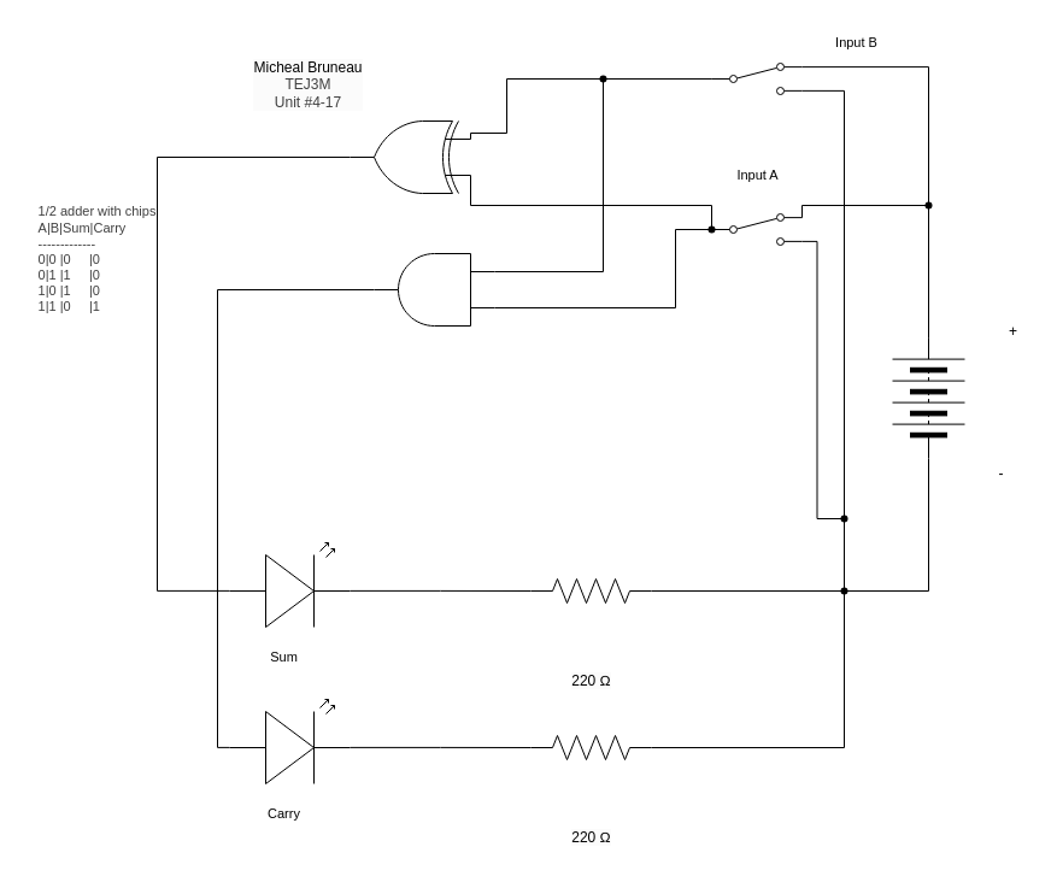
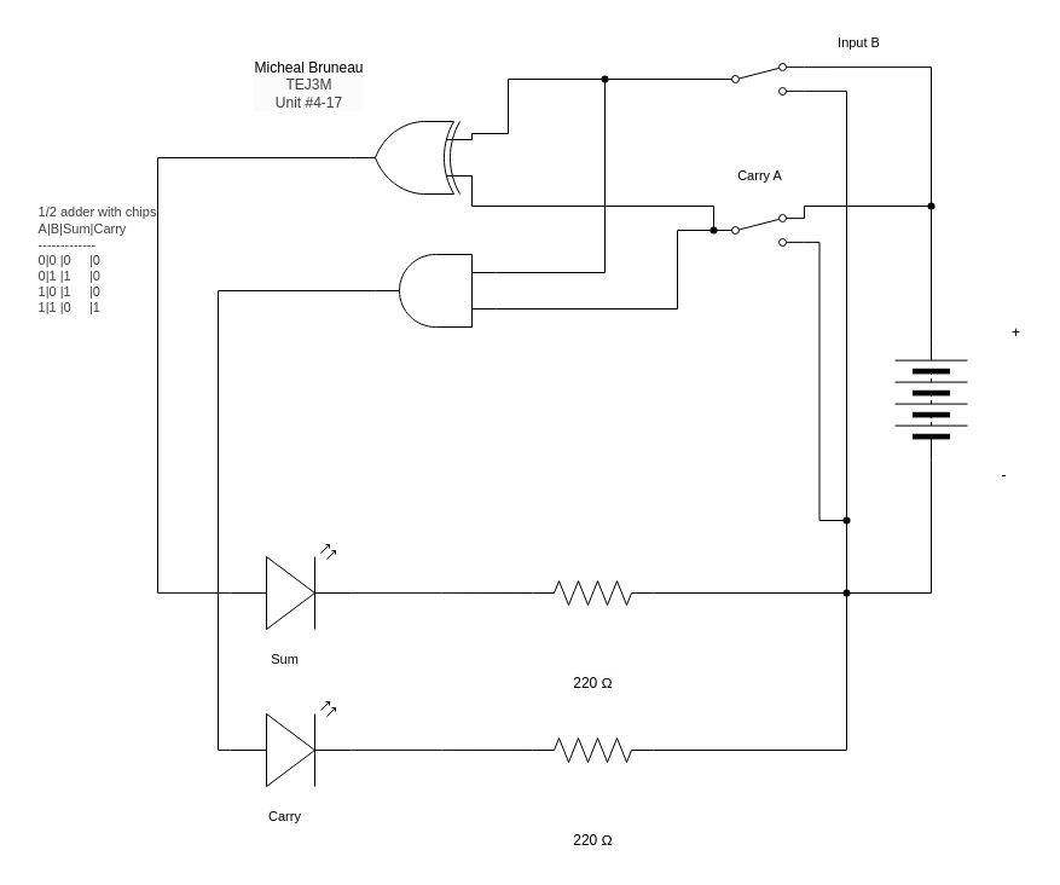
- <mxCell id="11" value="Input A" style="text;html=1;align=center;verticalAlign=middle;resizable=0;points=[];autosize=1;strokeColor=none;fillColor=none;fontFamily=Helvetica;fontSize=11;fontColor=default;labelBackgroundColor=default;" vertex="1" parent="1"><mxGeometry x="597.5" y="130" width="60" height="30" as="geometry" /></mxCell>
+ <mxCell id="11" value="Carry A" style="text;html=1;align=center;verticalAlign=middle;resizable=0;points=[];autosize=1;strokeColor=none;fillColor=none;fontFamily=Helvetica;fontSize=11;fontColor=default;labelBackgroundColor=default;" vertex="1" parent="1"><mxGeometry x="597.5" y="130" width="60" height="30" as="geometry" /></mxCell>
